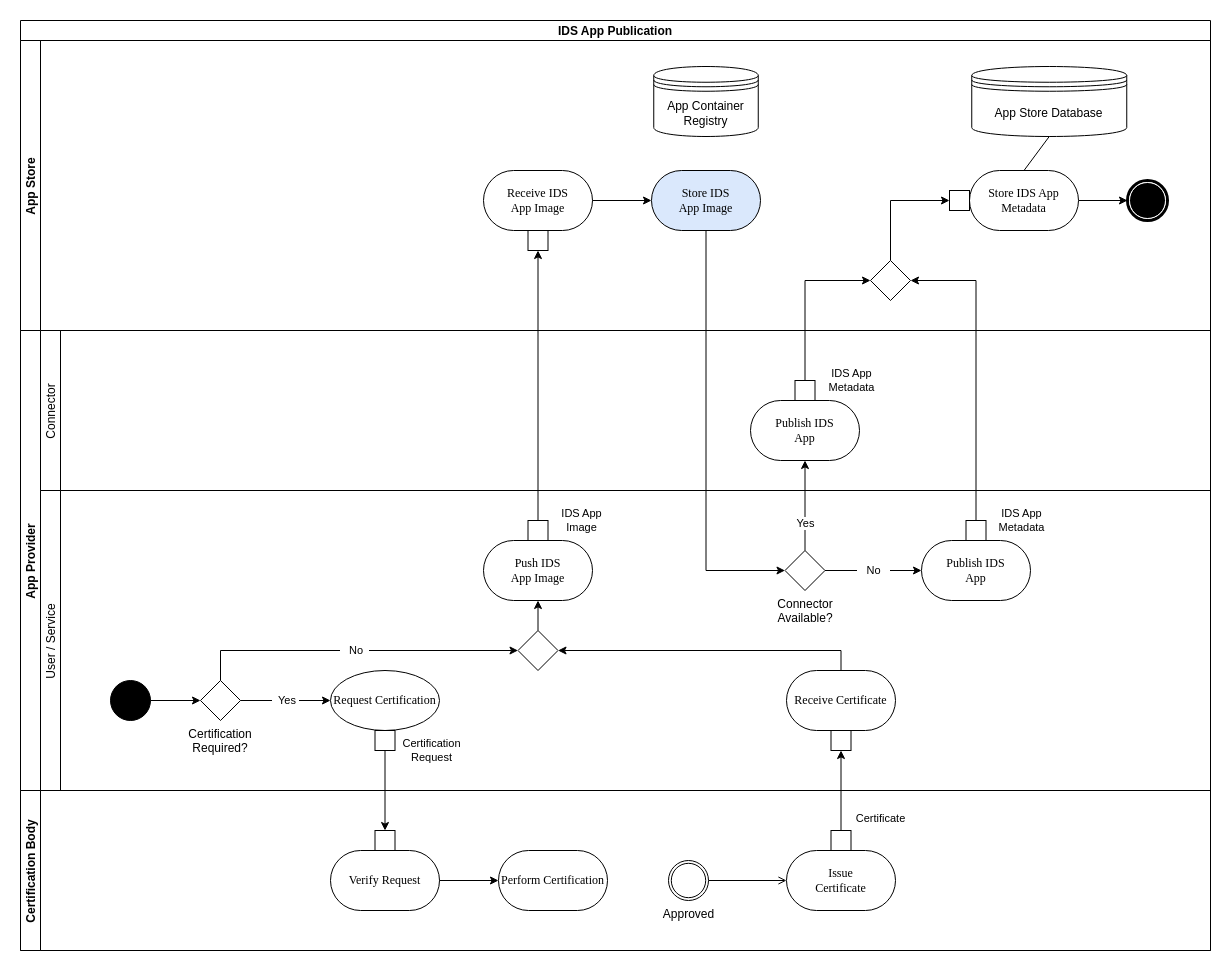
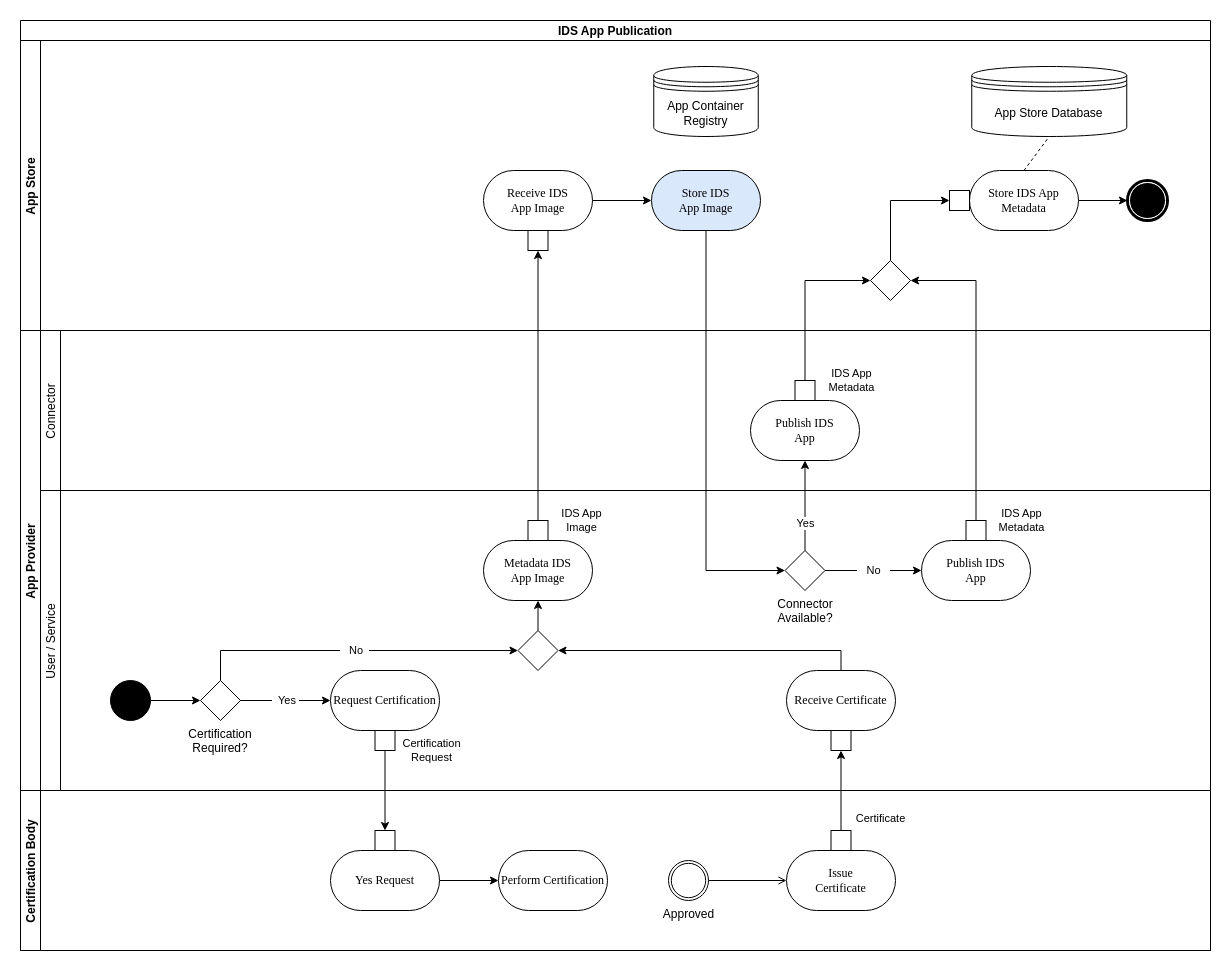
- <mxCell id="14" style="rounded=0;orthogonalLoop=1;jettySize=auto;html=1;entryX=0.5;entryY=1;entryDx=0;entryDy=0;dashed=0;endArrow=none;endFill=0;exitX=0.5;exitY=0;exitDx=0;exitDy=0;" edge="1" parent="3" source="11" target="12"><mxGeometry relative="1" as="geometry"><mxPoint x="705.5" y="122" as="sourcePoint" /><mxPoint x="705.5" y="60" as="targetPoint" /></mxGeometry></mxCell>
+ <mxCell id="14" style="rounded=0;orthogonalLoop=1;jettySize=auto;html=1;entryX=0.5;entryY=1;entryDx=0;entryDy=0;dashed=1;endArrow=none;endFill=0;exitX=0.5;exitY=0;exitDx=0;exitDy=0;" edge="1" parent="3" source="11" target="12"><mxGeometry relative="1" as="geometry"><mxPoint x="705.5" y="122" as="sourcePoint" /><mxPoint x="705.5" y="60" as="targetPoint" /></mxGeometry></mxCell>
- <mxCell id="33" value="&lt;div&gt;Push IDS&lt;/div&gt;&lt;div&gt;App Image&lt;/div&gt;" style="rounded=1;whiteSpace=wrap;html=1;shadow=0;comic=0;labelBackgroundColor=none;strokeWidth=1;fontFamily=Verdana;fontSize=12;align=center;arcSize=50;" vertex="1" parent="20"><mxGeometry x="443" y="50" width="109" height="60" as="geometry" /></mxCell>
+ <mxCell id="33" value="&lt;div&gt;Metadata IDS&lt;/div&gt;&lt;div&gt;App Image&lt;/div&gt;" style="rounded=1;whiteSpace=wrap;html=1;shadow=0;comic=0;labelBackgroundColor=none;strokeWidth=1;fontFamily=Verdana;fontSize=12;align=center;arcSize=50;" vertex="1" parent="20"><mxGeometry x="443" y="50" width="109" height="60" as="geometry" /></mxCell>
- <mxCell id="22" value="Request Certification" style="ellipse;whiteSpace=wrap;html=1;shadow=0;comic=0;labelBackgroundColor=none;strokeWidth=1;fontFamily=Verdana;fontSize=12;align=center;arcSize=50;" vertex="1" parent="20"><mxGeometry x="290" y="180" width="109" height="60" as="geometry" /></mxCell>
+ <mxCell id="22" value="Request Certification" style="rounded=1;whiteSpace=wrap;html=1;shadow=0;comic=0;labelBackgroundColor=none;strokeWidth=1;fontFamily=Verdana;fontSize=12;align=center;arcSize=50;" vertex="1" parent="20"><mxGeometry x="290" y="180" width="109" height="60" as="geometry" /></mxCell>
- <mxCell id="47" value="Verify Request" style="rounded=1;whiteSpace=wrap;html=1;shadow=0;comic=0;labelBackgroundColor=none;strokeWidth=1;fontFamily=Verdana;fontSize=12;align=center;arcSize=50;" vertex="1" parent="46"><mxGeometry x="310" y="60" width="109" height="60" as="geometry" /></mxCell>
+ <mxCell id="47" value="Yes Request" style="rounded=1;whiteSpace=wrap;html=1;shadow=0;comic=0;labelBackgroundColor=none;strokeWidth=1;fontFamily=Verdana;fontSize=12;align=center;arcSize=50;" vertex="1" parent="46"><mxGeometry x="310" y="60" width="109" height="60" as="geometry" /></mxCell>
